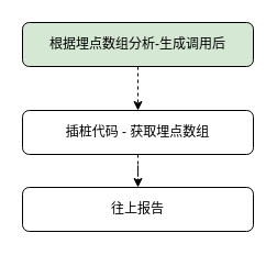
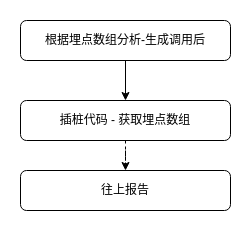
- <mxCell id="5" value="根据埋点数组分析-生成调用后" style="rounded=1;whiteSpace=wrap;html=1;fillColor=#d5e8d4;" vertex="1" parent="1"><mxGeometry x="20" y="20" width="210" height="40" as="geometry" /></mxCell>
+ <mxCell id="5" value="根据埋点数组分析-生成调用后" style="rounded=1;whiteSpace=wrap;html=1;" vertex="1" parent="1"><mxGeometry x="20" y="20" width="210" height="40" as="geometry" /></mxCell>
- <mxCell id="4" style="edgeStyle=orthogonalEdgeStyle;rounded=0;orthogonalLoop=1;jettySize=auto;html=1;dashed=1;" edge="1" parent="1" source="5" target="3"><mxGeometry relative="1" as="geometry" /></mxCell>
+ <mxCell id="4" style="edgeStyle=orthogonalEdgeStyle;rounded=0;orthogonalLoop=1;jettySize=auto;html=1;" edge="1" parent="1" source="5" target="3"><mxGeometry relative="1" as="geometry" /></mxCell>
